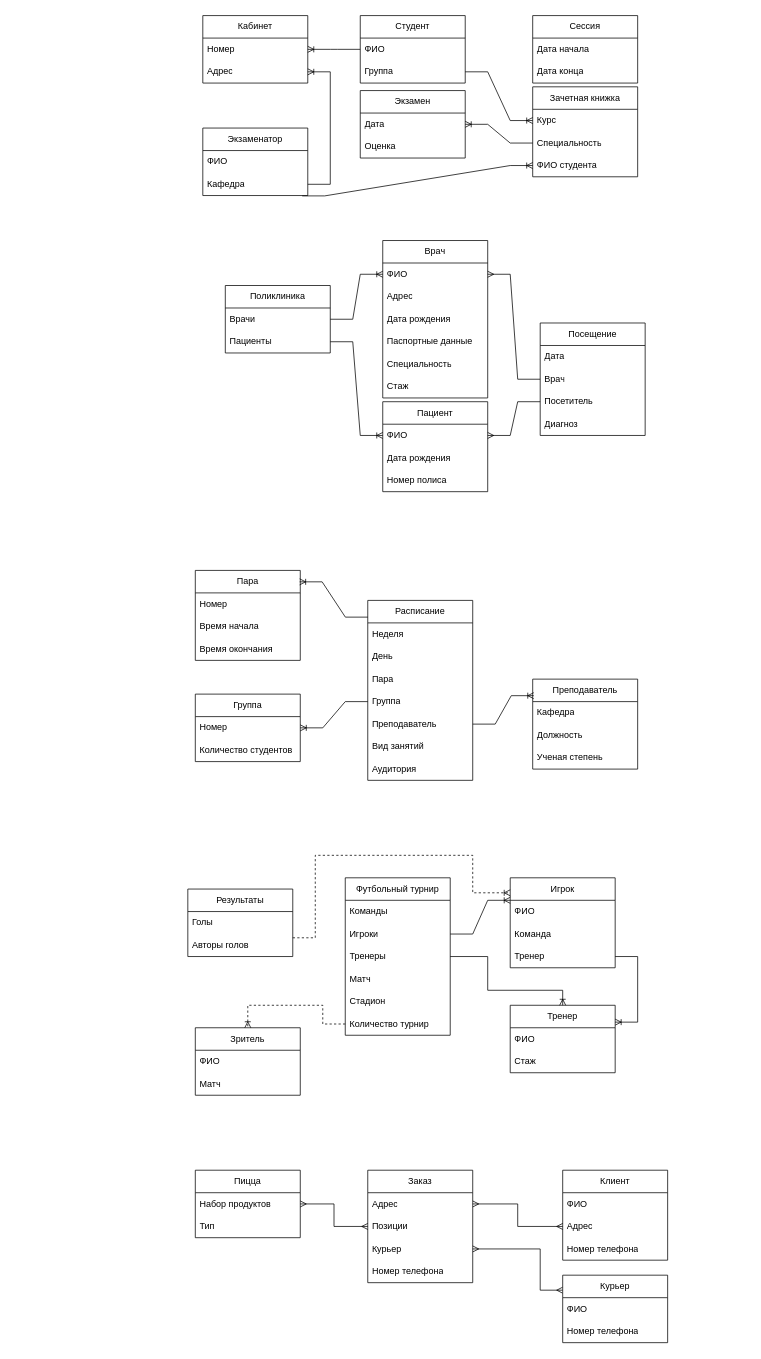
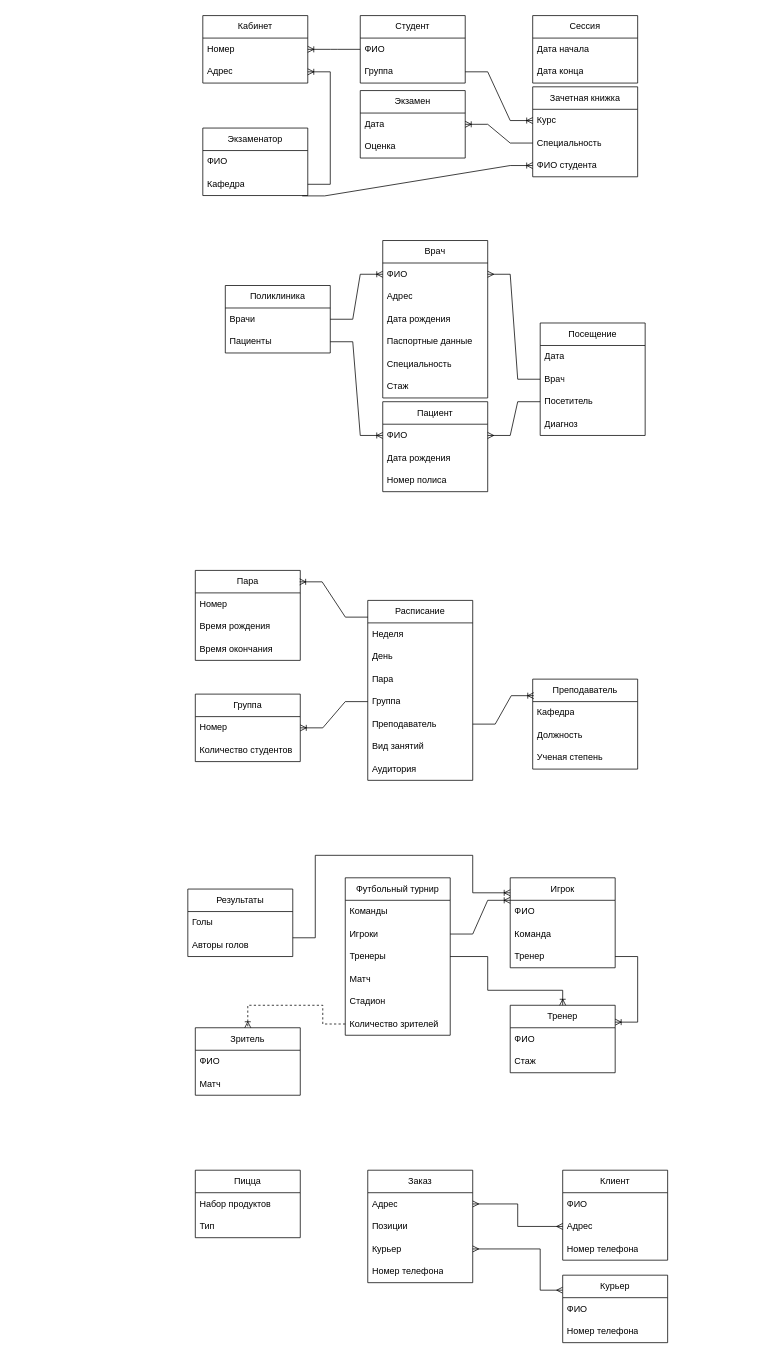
- <mxCell id="63" value="Время начала" style="text;strokeColor=none;fillColor=none;align=left;verticalAlign=middle;spacingLeft=4;spacingRight=4;overflow=hidden;points=[[0,0.5],[1,0.5]];portConstraint=eastwest;rotatable=0;whiteSpace=wrap;html=1;" vertex="1" parent="61"><mxGeometry y="60" width="140" height="30" as="geometry" /></mxCell>
+ <mxCell id="63" value="Время рождения" style="text;strokeColor=none;fillColor=none;align=left;verticalAlign=middle;spacingLeft=4;spacingRight=4;overflow=hidden;points=[[0,0.5],[1,0.5]];portConstraint=eastwest;rotatable=0;whiteSpace=wrap;html=1;" vertex="1" parent="61"><mxGeometry y="60" width="140" height="30" as="geometry" /></mxCell>
- <mxCell id="90" style="edgeStyle=orthogonalEdgeStyle;rounded=0;orthogonalLoop=1;jettySize=auto;html=1;endArrow=ERoneToMany;endFill=0;dashed=1;" edge="1" parent="1" source="73" target="81"><mxGeometry relative="1" as="geometry"><mxPoint y="1250" as="sourcePoint" x="390" /><Array as="points"><mxPoint x="420" y="1250" /><mxPoint x="420" y="1140" /><mxPoint x="630" y="1140" /><mxPoint x="630" y="1190" /></Array></mxGeometry></mxCell>
+ <mxCell id="90" style="edgeStyle=orthogonalEdgeStyle;rounded=0;orthogonalLoop=1;jettySize=auto;html=1;endArrow=ERoneToMany;endFill=0;" edge="1" parent="1" source="73" target="81"><mxGeometry relative="1" as="geometry"><mxPoint y="1250" as="sourcePoint" x="390" /><Array as="points"><mxPoint x="420" y="1250" /><mxPoint x="420" y="1140" /><mxPoint x="630" y="1140" /><mxPoint x="630" y="1190" /></Array></mxGeometry></mxCell>
- <mxCell id="80" value="Количество турнир" style="text;strokeColor=none;fillColor=none;align=left;verticalAlign=middle;spacingLeft=4;spacingRight=4;overflow=hidden;points=[[0,0.5],[1,0.5]];portConstraint=eastwest;rotatable=0;whiteSpace=wrap;html=1;" vertex="1" parent="74"><mxGeometry y="180" width="140" height="30" as="geometry" /></mxCell>
+ <mxCell id="80" value="Количество зрителей" style="text;strokeColor=none;fillColor=none;align=left;verticalAlign=middle;spacingLeft=4;spacingRight=4;overflow=hidden;points=[[0,0.5],[1,0.5]];portConstraint=eastwest;rotatable=0;whiteSpace=wrap;html=1;" vertex="1" parent="74"><mxGeometry y="180" width="140" height="30" as="geometry" /></mxCell>
- <mxCell id="113" style="edgeStyle=orthogonalEdgeStyle;rounded=0;orthogonalLoop=1;jettySize=auto;html=1;entryX=0;entryY=0.5;entryDx=0;entryDy=0;startArrow=ERmany;startFill=0;endArrow=ERmany;endFill=0;" edge="1" parent="1" source="111" target="98"><mxGeometry relative="1" as="geometry" /></mxCell>
